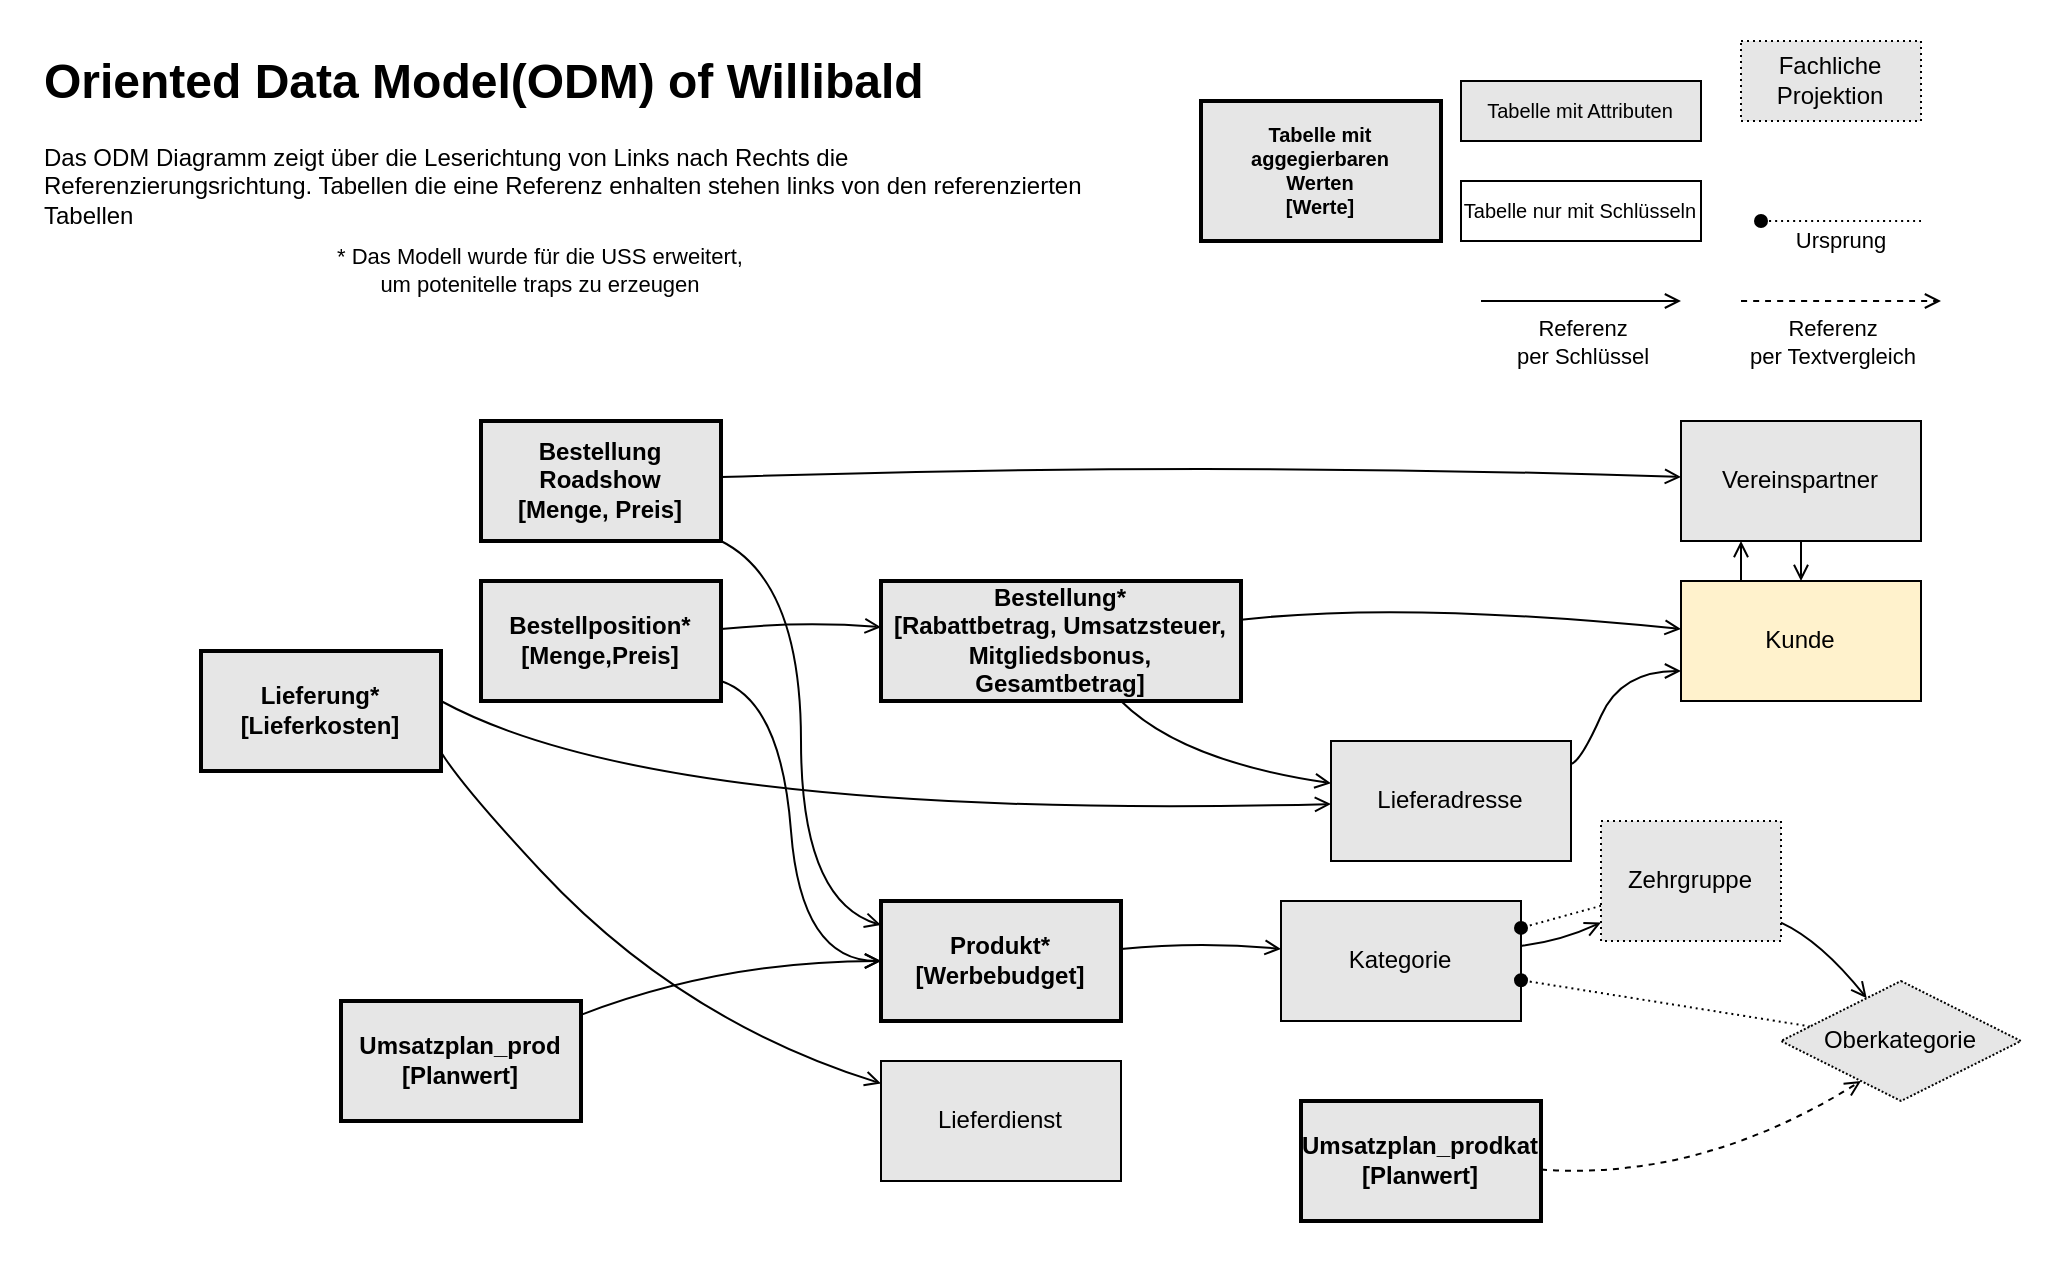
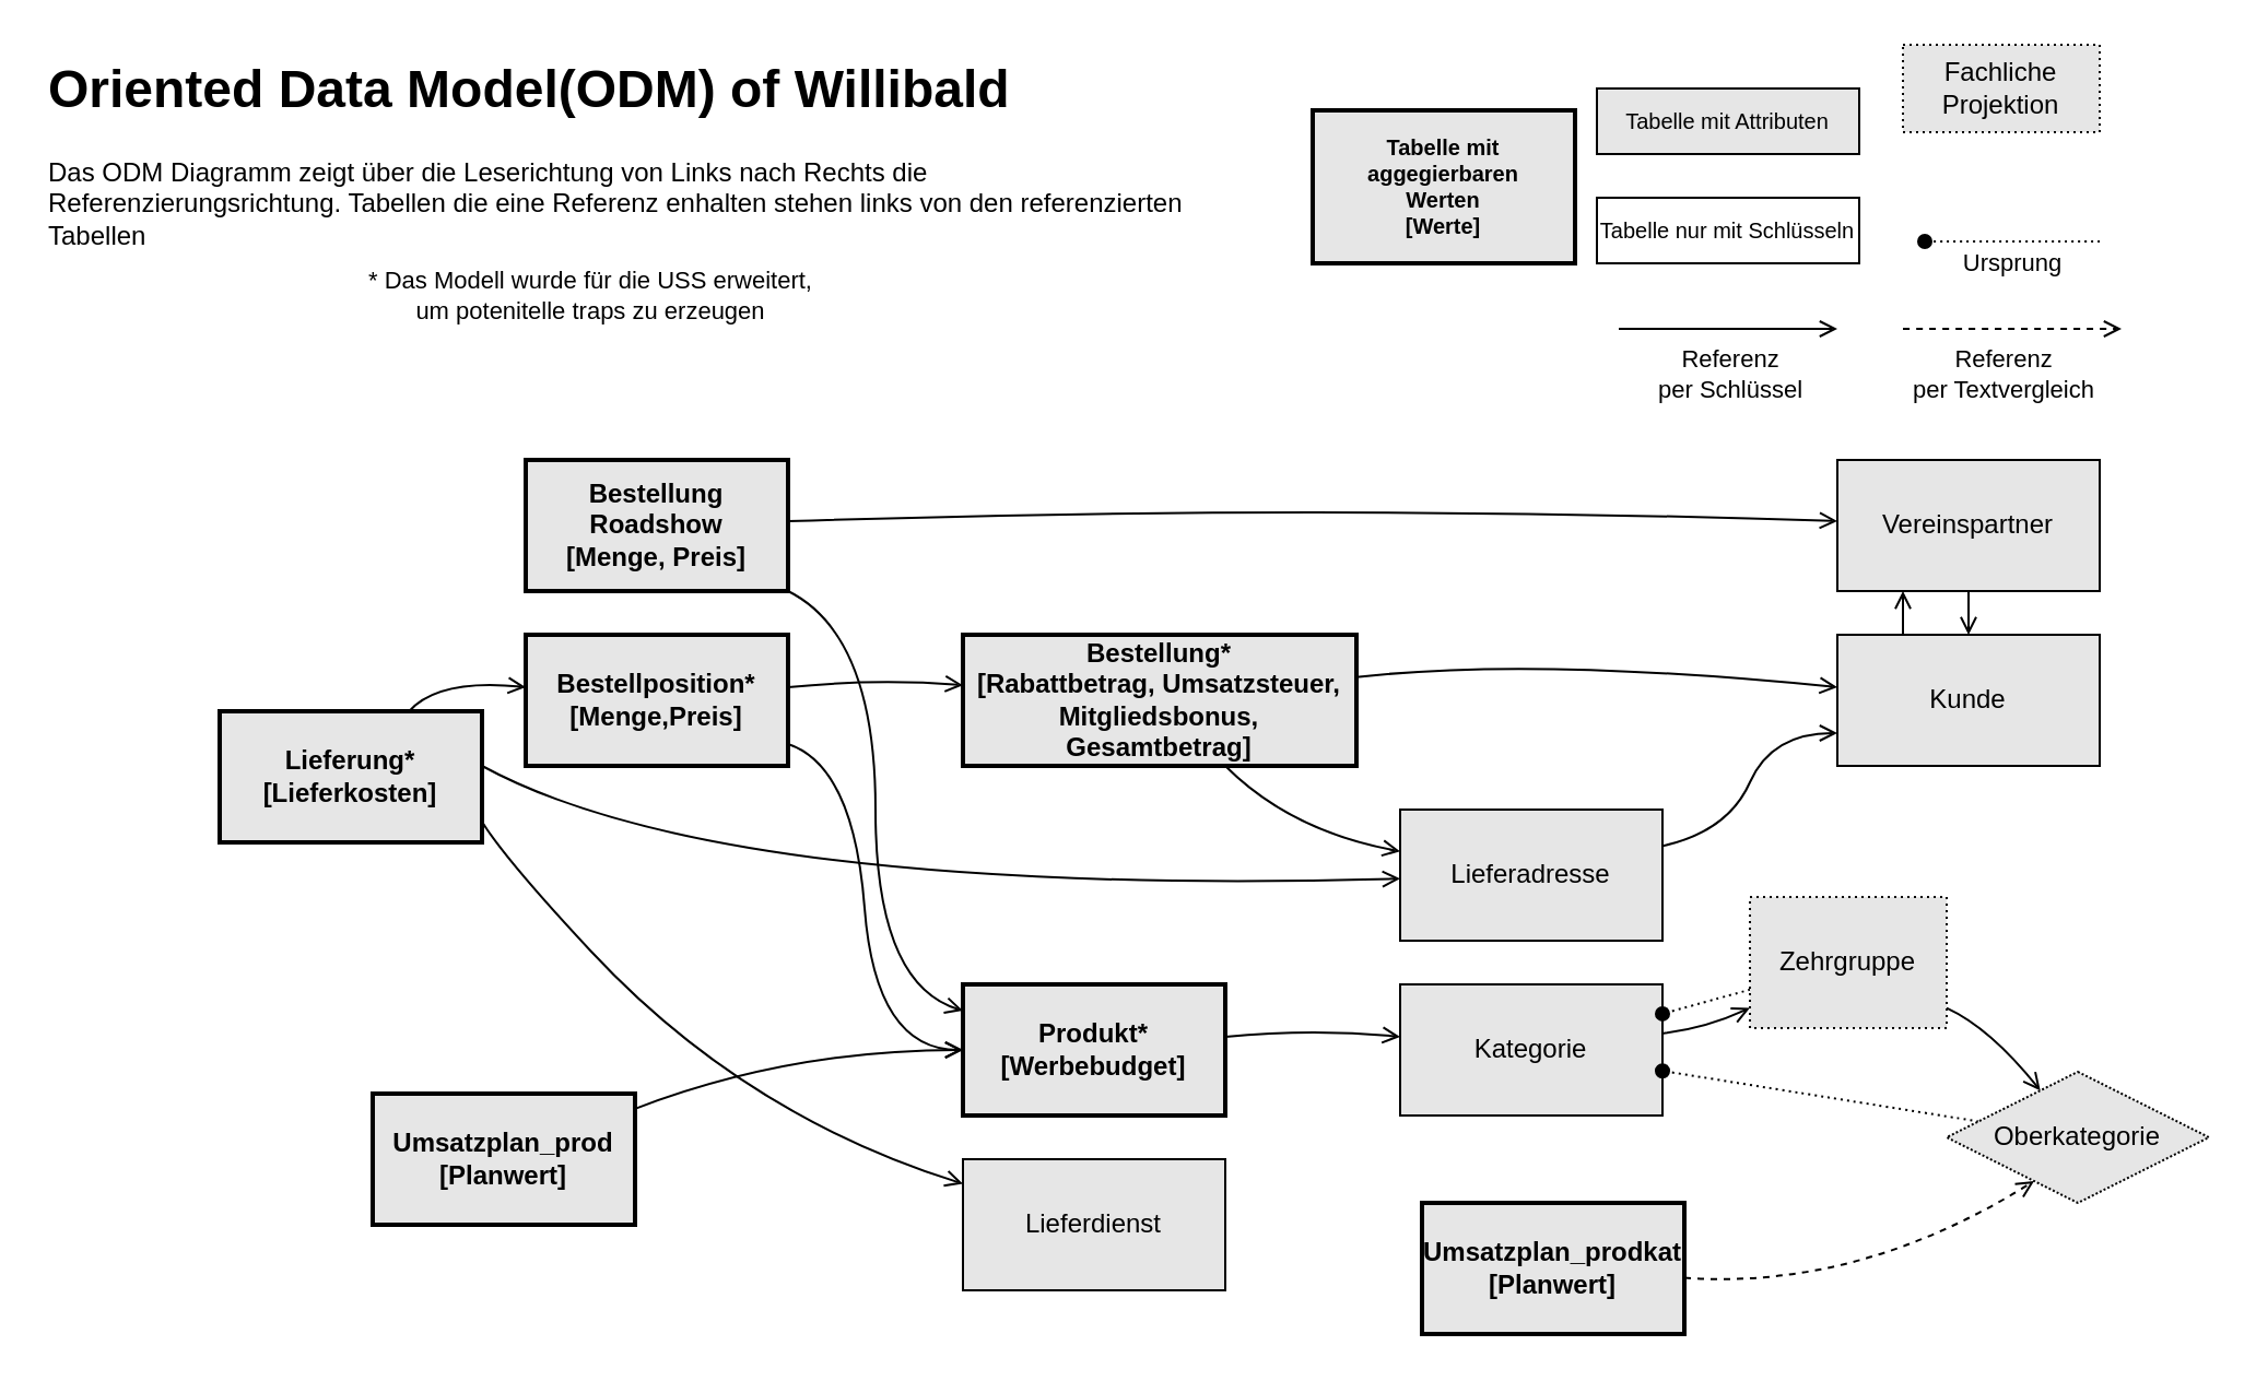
+ <mxCell id="8" style="rounded=0;orthogonalLoop=1;jettySize=auto;html=1;strokeColor=default;align=center;verticalAlign=middle;fontFamily=Helvetica;fontSize=11;fontColor=default;labelBackgroundColor=default;endArrow=open;endFill=0;curved=1;" parent="1" source="11" target="4" edge="1"><mxGeometry relative="1" as="geometry"><Array as="points"><mxPoint x="200" y="310" /></Array></mxGeometry></mxCell>
- <mxCell id="15" value="Kunde" style="rounded=0;whiteSpace=wrap;html=1;strokeColor=default;align=center;verticalAlign=middle;fontFamily=Helvetica;fontSize=12;fontColor=default;fillColor=#fff2cc;" parent="1" vertex="1"><mxGeometry x="840" y="290" width="120" height="60" as="geometry" /></mxCell>
+ <mxCell id="15" value="Kunde" style="rounded=0;whiteSpace=wrap;html=1;strokeColor=default;align=center;verticalAlign=middle;fontFamily=Helvetica;fontSize=12;fontColor=default;fillColor=#E6E6E6;" parent="1" vertex="1"><mxGeometry x="840" y="290" width="120" height="60" as="geometry" /></mxCell>
- <mxCell id="13" value="Lieferadresse" style="rounded=0;whiteSpace=wrap;html=1;strokeColor=default;align=center;verticalAlign=middle;fontFamily=Helvetica;fontSize=12;fontColor=default;fillColor=#E6E6E6;" parent="1" vertex="1"><mxGeometry x="665" y="370" width="120" height="60" as="geometry" /></mxCell>
+ <mxCell id="13" value="Lieferadresse" style="rounded=0;whiteSpace=wrap;html=1;strokeColor=default;align=center;verticalAlign=middle;fontFamily=Helvetica;fontSize=12;fontColor=default;fillColor=#E6E6E6;" parent="1" vertex="1"><mxGeometry x="640" y="370" width="120" height="60" as="geometry" /></mxCell>
